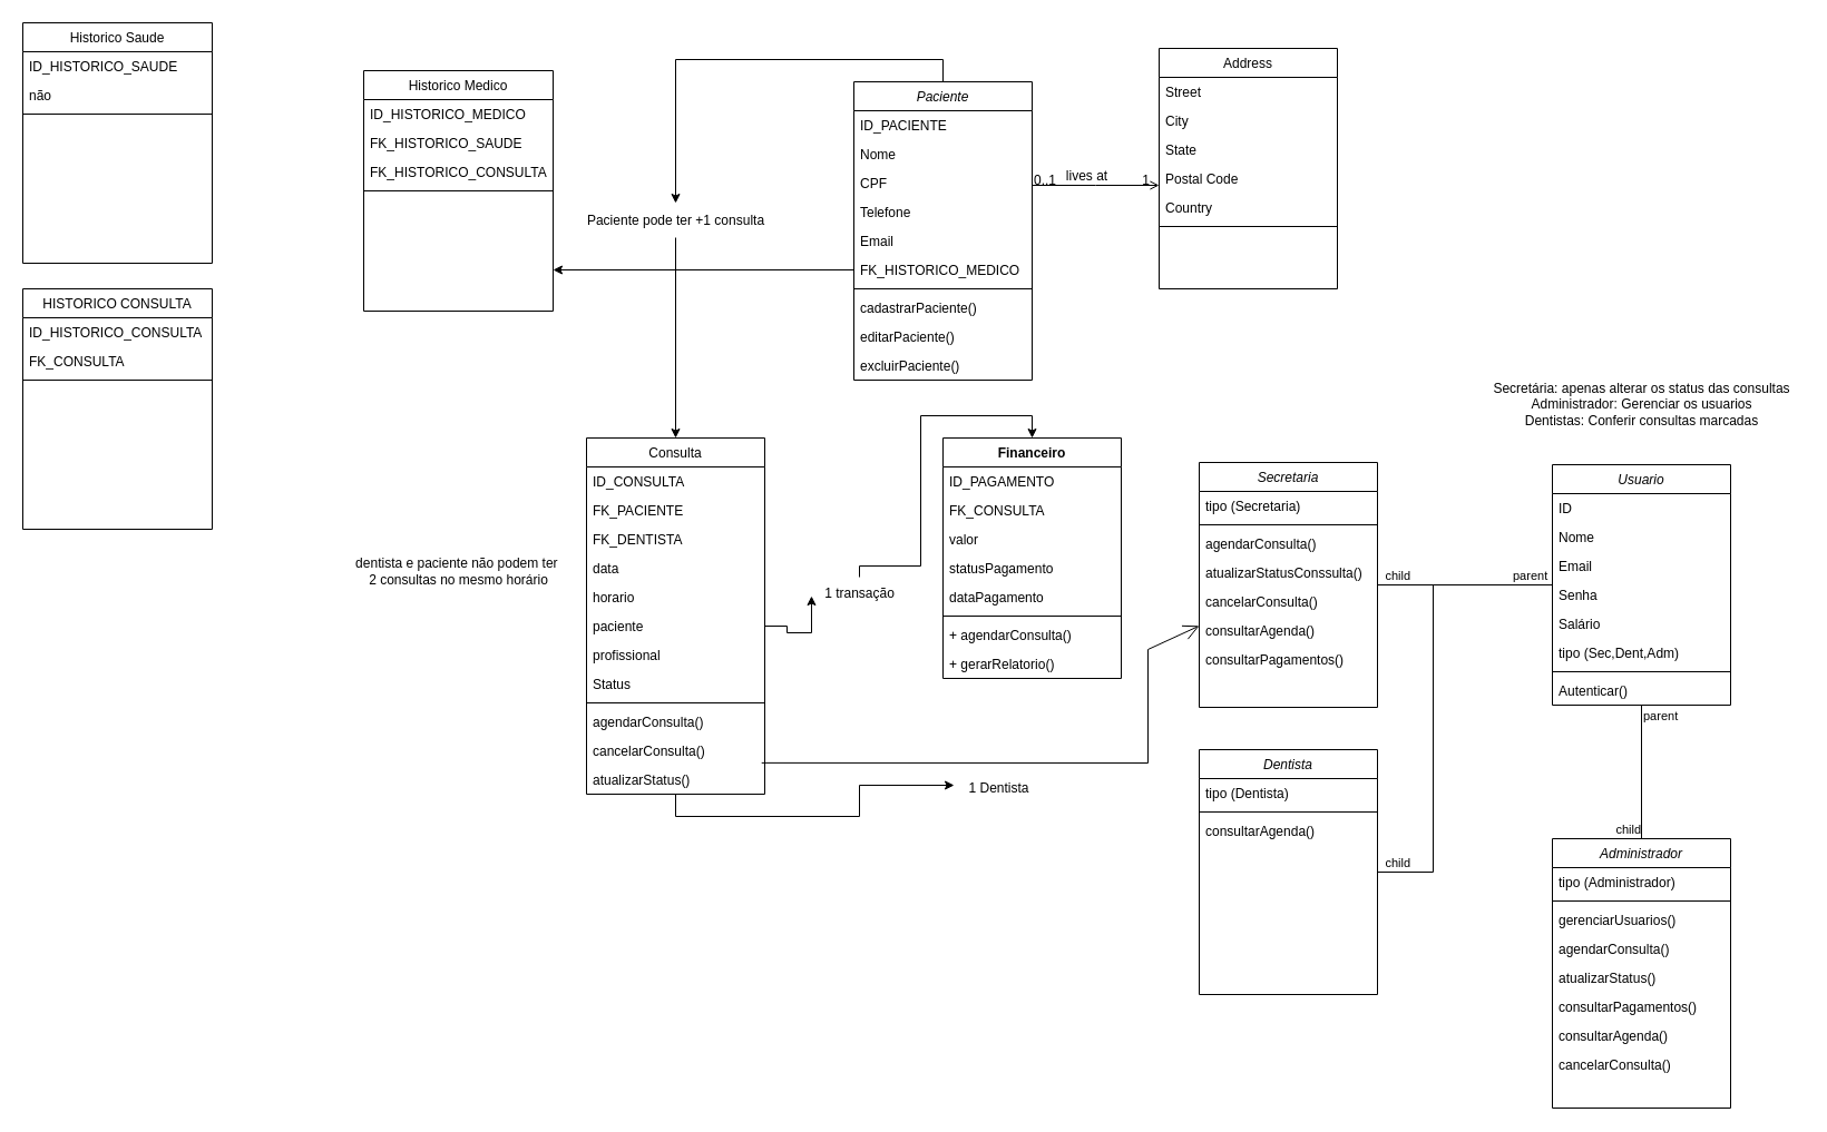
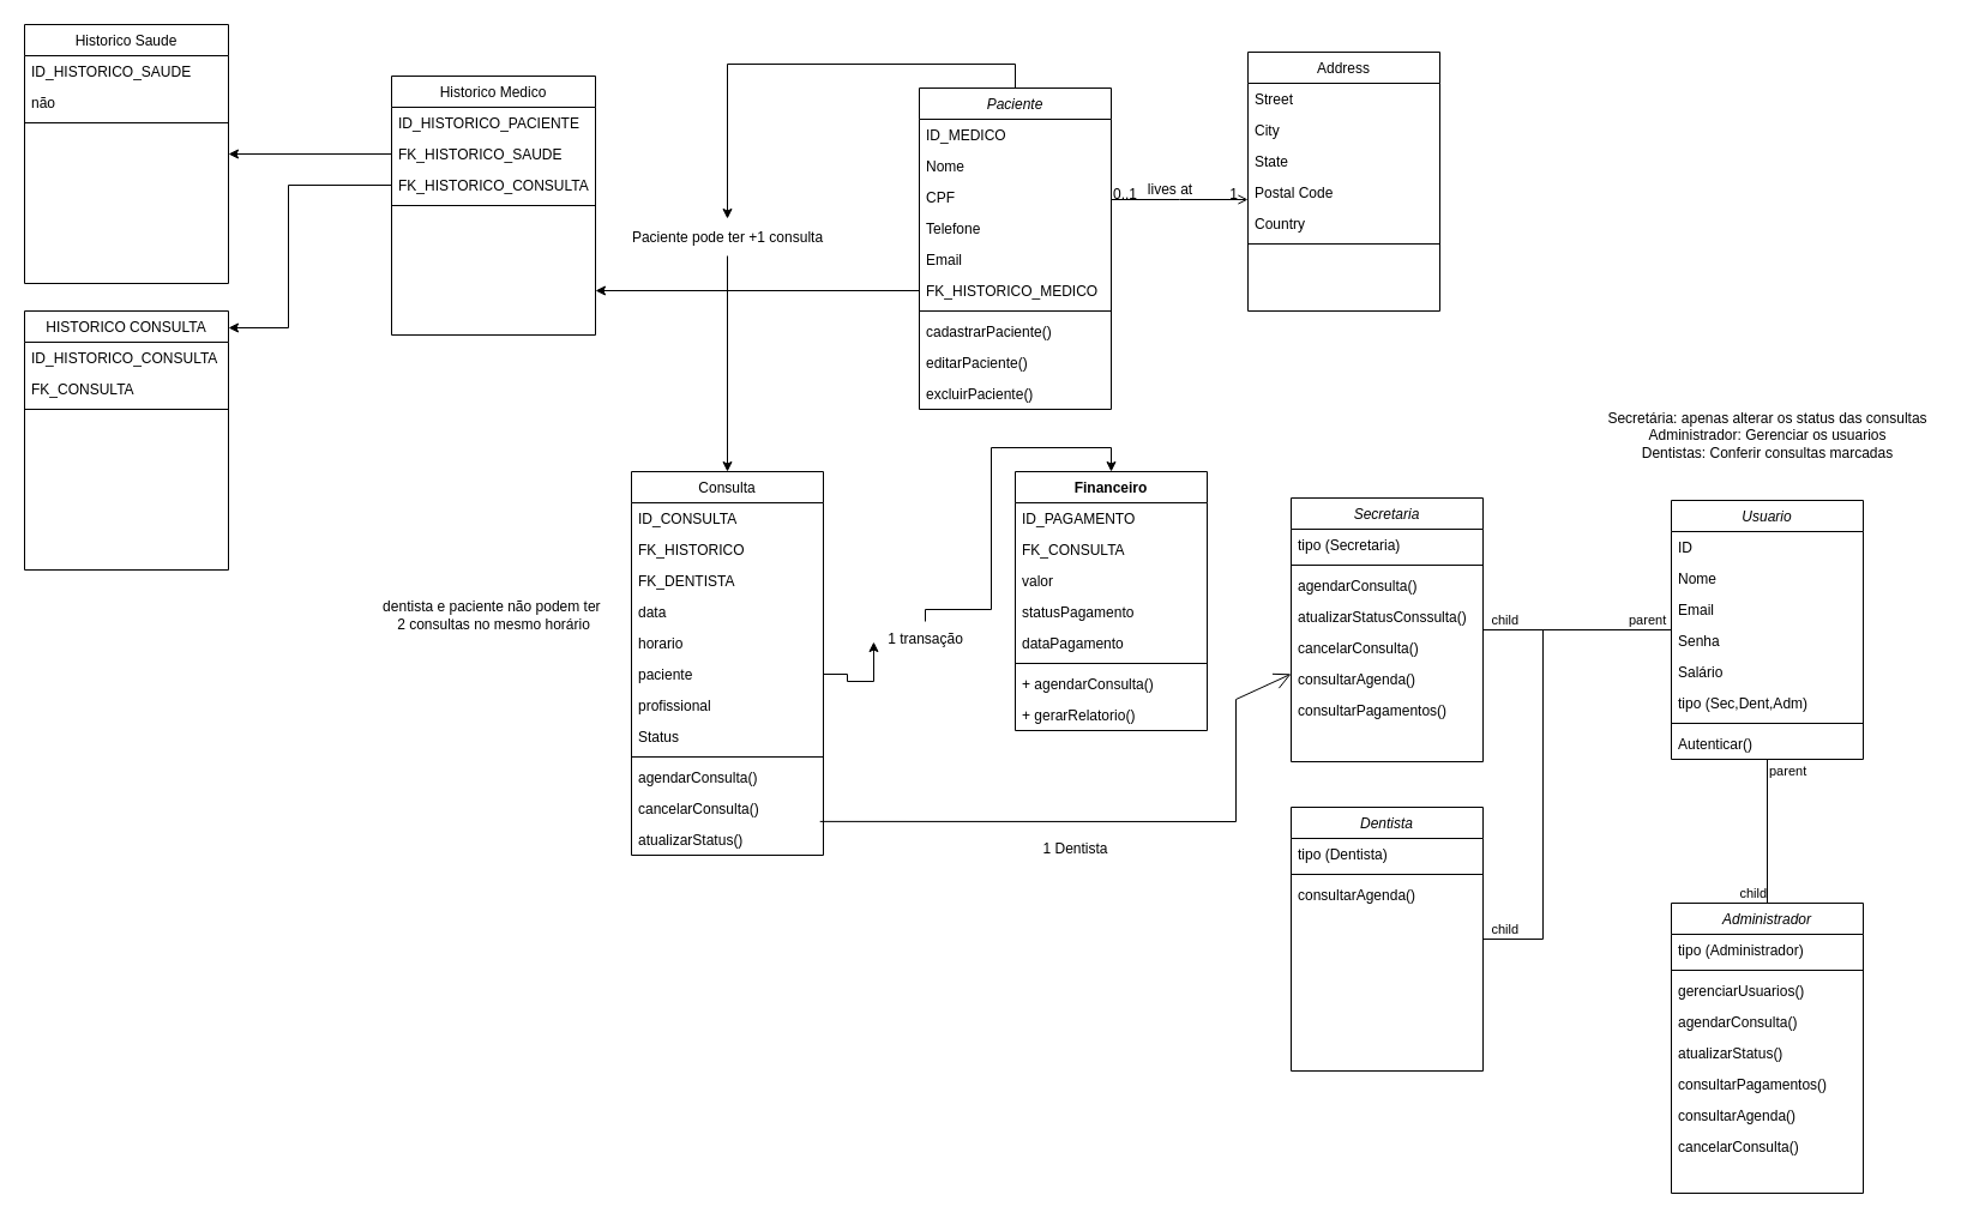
- <mxCell id="96" value="ID_HISTORICO_MEDICO" style="text;align=left;verticalAlign=top;spacingLeft=4;spacingRight=4;overflow=hidden;rotatable=0;points=[[0,0.5],[1,0.5]];portConstraint=eastwest;" vertex="1" parent="95"><mxGeometry y="26" width="170" height="26" as="geometry" /></mxCell>
+ <mxCell id="96" value="ID_HISTORICO_PACIENTE" style="text;align=left;verticalAlign=top;spacingLeft=4;spacingRight=4;overflow=hidden;rotatable=0;points=[[0,0.5],[1,0.5]];portConstraint=eastwest;" vertex="1" parent="95"><mxGeometry y="26" width="170" height="26" as="geometry" /></mxCell>
- <mxCell id="3" value="ID_PACIENTE" style="text;align=left;verticalAlign=top;spacingLeft=4;spacingRight=4;overflow=hidden;rotatable=0;points=[[0,0.5],[1,0.5]];portConstraint=eastwest;rounded=0;shadow=0;html=0;" parent="2" vertex="1"><mxGeometry y="26" width="160" height="26" as="geometry" /></mxCell>
+ <mxCell id="3" value="ID_MEDICO" style="text;align=left;verticalAlign=top;spacingLeft=4;spacingRight=4;overflow=hidden;rotatable=0;points=[[0,0.5],[1,0.5]];portConstraint=eastwest;rounded=0;shadow=0;html=0;" parent="2" vertex="1"><mxGeometry y="26" width="160" height="26" as="geometry" /></mxCell>
+ <mxCell id="105" style="edgeStyle=orthogonalEdgeStyle;rounded=0;orthogonalLoop=1;jettySize=auto;html=1;exitX=0;exitY=0.5;exitDx=0;exitDy=0;" edge="1" parent="1" source="97" target="101"><mxGeometry relative="1" as="geometry" /></mxCell>
+ <mxCell id="110" style="edgeStyle=orthogonalEdgeStyle;rounded=0;orthogonalLoop=1;jettySize=auto;html=1;exitX=0;exitY=0.5;exitDx=0;exitDy=0;" edge="1" parent="1" source="98" target="106"><mxGeometry relative="1" as="geometry"><mxPoint x="250" y="323" as="targetPoint" /><Array as="points"><mxPoint x="240" y="154" /><mxPoint x="240" y="273" /></Array></mxGeometry></mxCell>
- <mxCell id="15" value="FK_PACIENTE" style="text;align=left;verticalAlign=top;spacingLeft=4;spacingRight=4;overflow=hidden;rotatable=0;points=[[0,0.5],[1,0.5]];portConstraint=eastwest;rounded=0;shadow=0;html=0;" vertex="1" parent="13"><mxGeometry y="52" width="160" height="26" as="geometry" /></mxCell>
+ <mxCell id="15" value="FK_HISTORICO" style="text;align=left;verticalAlign=top;spacingLeft=4;spacingRight=4;overflow=hidden;rotatable=0;points=[[0,0.5],[1,0.5]];portConstraint=eastwest;rounded=0;shadow=0;html=0;" vertex="1" parent="13"><mxGeometry y="52" width="160" height="26" as="geometry" /></mxCell>
- <mxCell id="62" style="edgeStyle=orthogonalEdgeStyle;rounded=0;orthogonalLoop=1;jettySize=auto;html=1;exitX=0.5;exitY=1;exitDx=0;exitDy=0;entryX=0;entryY=0.4;entryDx=0;entryDy=0;entryPerimeter=0;" parent="1" source="13" target="61" edge="1"><mxGeometry relative="1" as="geometry" /></mxCell>
